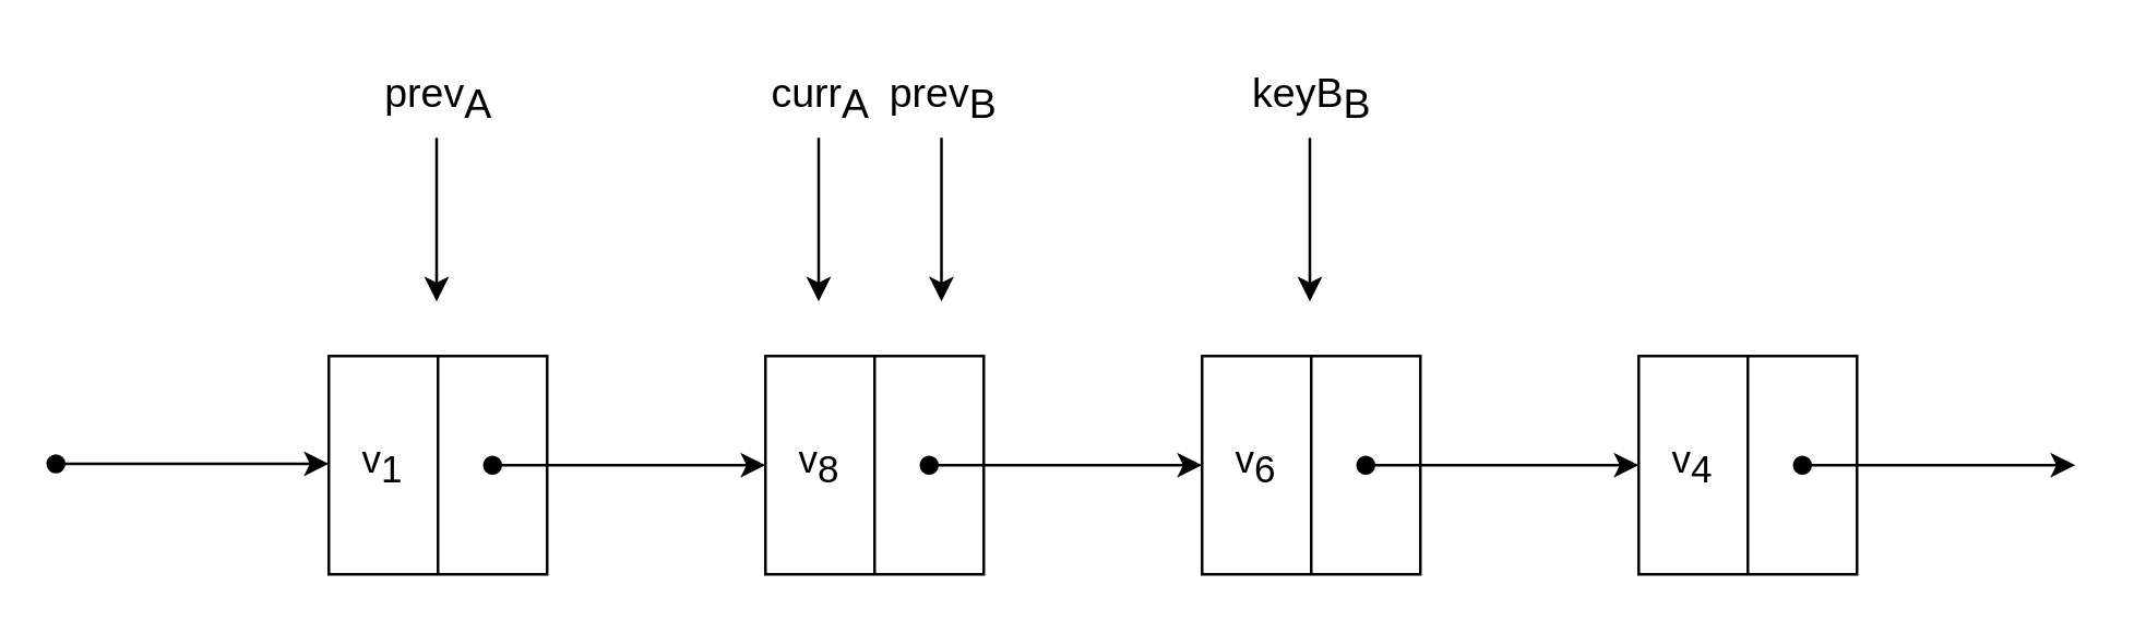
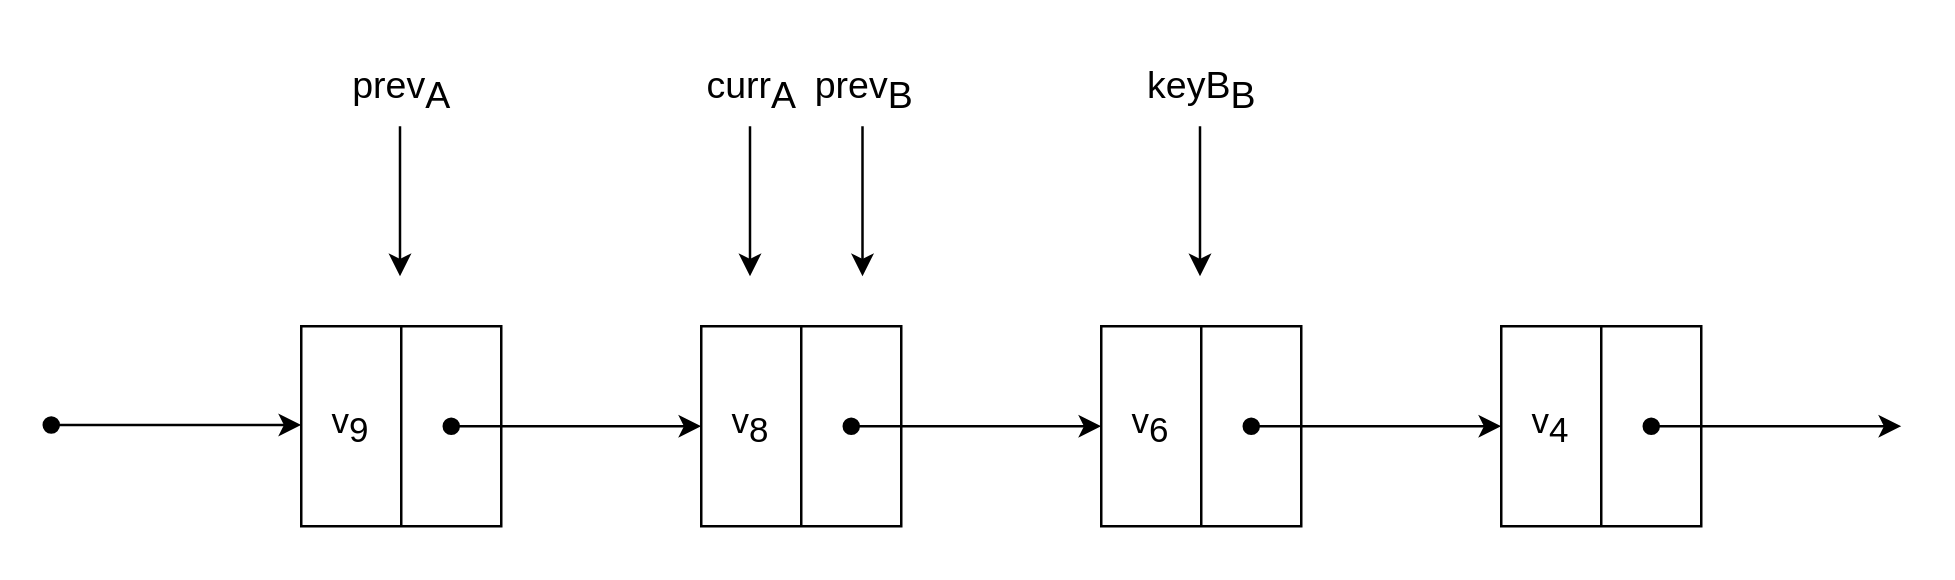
- <mxCell id="20" value="v&lt;sub style=&quot;font-size: 14px;&quot;&gt;1&lt;/sub&gt;" style="text;html=1;align=center;verticalAlign=middle;whiteSpace=wrap;rounded=0;fontSize=14;" parent="1" vertex="1"><mxGeometry x="110" y="155" width="60" height="30" as="geometry" /></mxCell>
+ <mxCell id="20" value="v&lt;sub style=&quot;font-size: 14px;&quot;&gt;9&lt;/sub&gt;" style="text;html=1;align=center;verticalAlign=middle;whiteSpace=wrap;rounded=0;fontSize=14;" parent="1" vertex="1"><mxGeometry x="110" y="155" width="60" height="30" as="geometry" /></mxCell>
